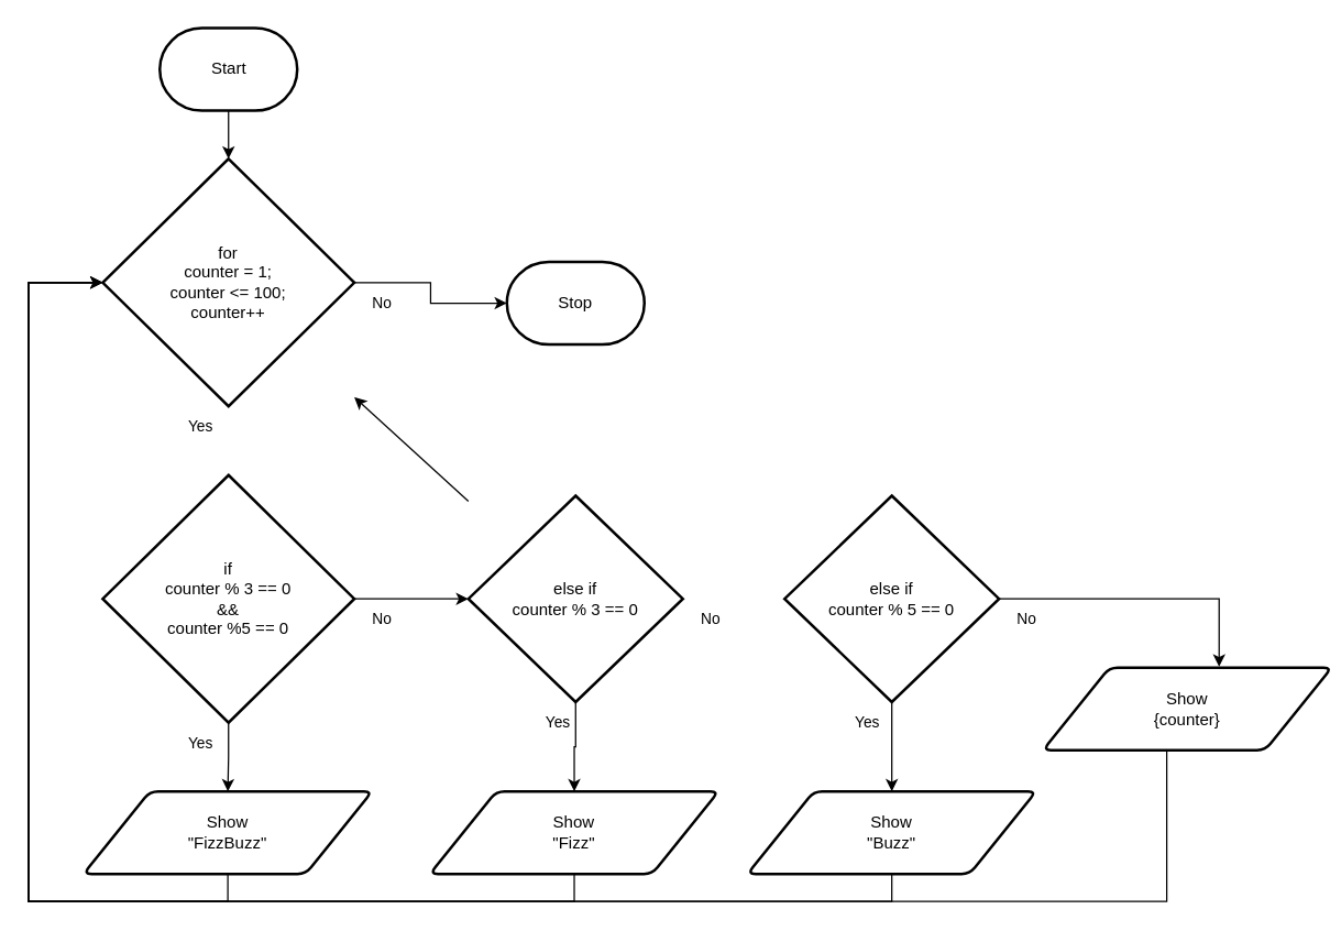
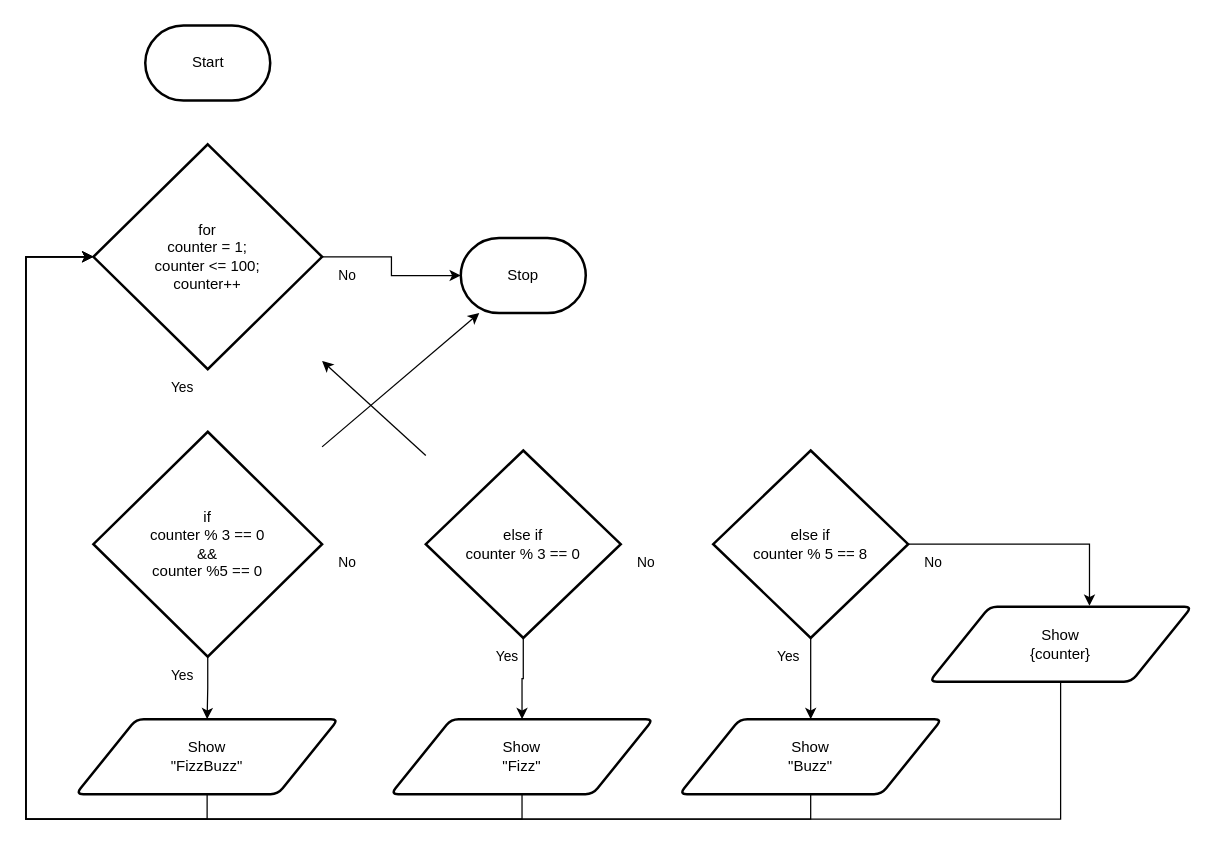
- <mxCell id="2" style="edgeStyle=none;html=1;" edge="1" parent="1" source="3" target="6"><mxGeometry relative="1" as="geometry" /></mxCell>
- <mxCell id="11" style="edgeStyle=none;html=1;entryX=0;entryY=0.5;entryDx=0;entryDy=0;entryPerimeter=0;" edge="1" parent="1" source="13" target="18"><mxGeometry relative="1" as="geometry" /></mxCell>
+ <mxCell id="11" style="edgeStyle=none;html=1;" edge="1" parent="1" source="13" target="4"><mxGeometry relative="1" as="geometry" /></mxCell>
- <mxCell id="23" value="else if&lt;br&gt;counter % 5 == 0" style="strokeWidth=2;html=1;shape=mxgraph.flowchart.decision;whiteSpace=wrap;" parent="1" vertex="1"><mxGeometry x="570" y="360" width="156" height="150" as="geometry" /></mxCell>
+ <mxCell id="23" value="else if&lt;br&gt;counter % 5 == 8" style="strokeWidth=2;html=1;shape=mxgraph.flowchart.decision;whiteSpace=wrap;" parent="1" vertex="1"><mxGeometry x="570" y="360" width="156" height="150" as="geometry" /></mxCell>
- <mxCell id="25" value="Show&lt;br&gt;{counter}" style="shape=parallelogram;html=1;strokeWidth=2;perimeter=parallelogramPerimeter;whiteSpace=wrap;rounded=1;arcSize=12;size=0.23;" parent="1" vertex="1"><mxGeometry x="758" y="485" width="210" height="60" as="geometry" /></mxCell>
+ <mxCell id="25" value="Show&lt;br&gt;{counter}" style="shape=parallelogram;html=1;strokeWidth=2;perimeter=parallelogramPerimeter;whiteSpace=wrap;rounded=1;arcSize=12;size=0.23;" parent="1" vertex="1"><mxGeometry x="743" y="485" width="210" height="60" as="geometry" /></mxCell>
